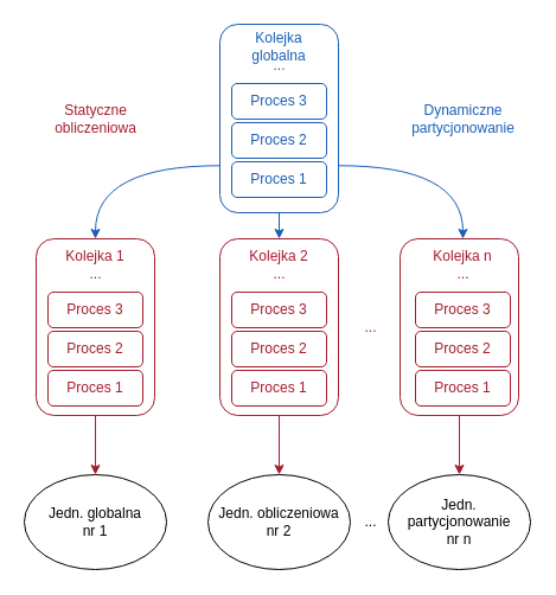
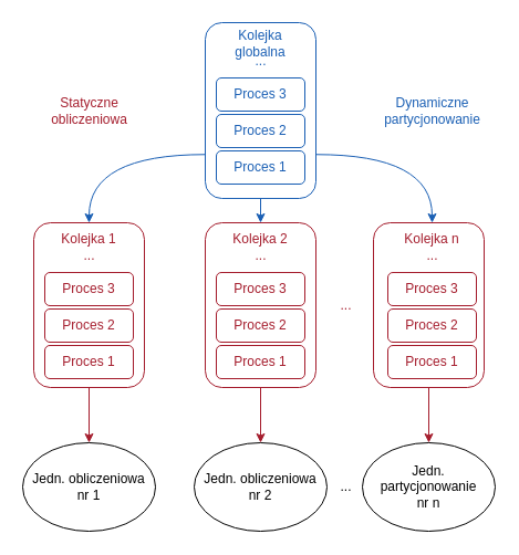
- <mxCell id="6" value="&lt;div&gt;Jedn. globalna&lt;/div&gt;&lt;div&gt;nr 1&lt;/div&gt;" style="ellipse;whiteSpace=wrap;html=1;fillColor=none;" parent="1" vertex="1"><mxGeometry x="20" y="400" width="120" height="80" as="geometry" /></mxCell>
+ <mxCell id="6" value="&lt;div&gt;Jedn. obliczeniowa&lt;/div&gt;&lt;div&gt;nr 1&lt;/div&gt;" style="ellipse;whiteSpace=wrap;html=1;fillColor=none;" parent="1" vertex="1"><mxGeometry x="20" y="400" width="120" height="80" as="geometry" /></mxCell>
